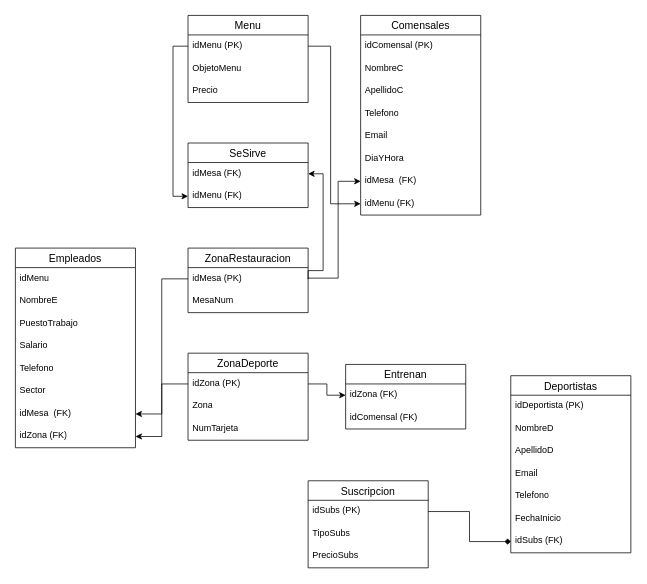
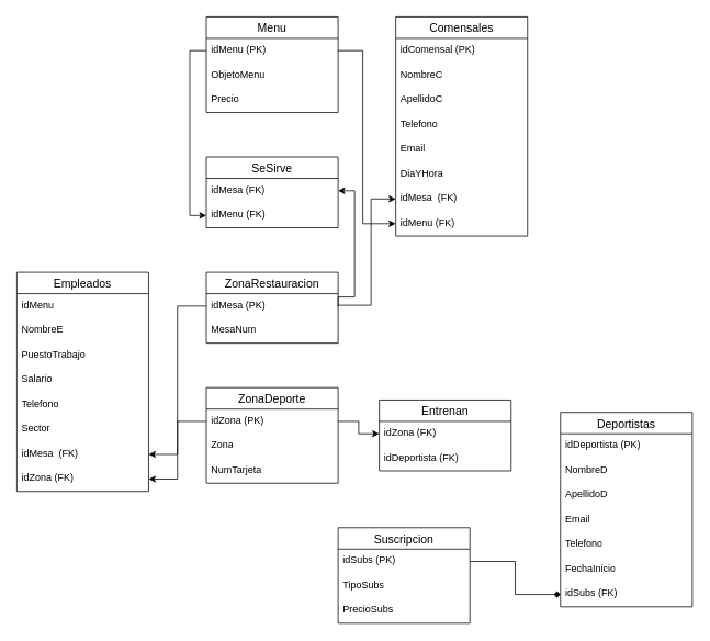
- <mxCell id="14" value="idComensal (FK)" style="text;strokeColor=none;fillColor=none;spacingLeft=4;spacingRight=4;overflow=hidden;rotatable=0;points=[[0,0.5],[1,0.5]];portConstraint=eastwest;fontSize=12;whiteSpace=wrap;html=1;" vertex="1" parent="12"><mxGeometry y="56" width="160" height="30" as="geometry" /></mxCell>
+ <mxCell id="14" value="idDeportista (FK)" style="text;strokeColor=none;fillColor=none;spacingLeft=4;spacingRight=4;overflow=hidden;rotatable=0;points=[[0,0.5],[1,0.5]];portConstraint=eastwest;fontSize=12;whiteSpace=wrap;html=1;" vertex="1" parent="12"><mxGeometry y="56" width="160" height="30" as="geometry" /></mxCell>
